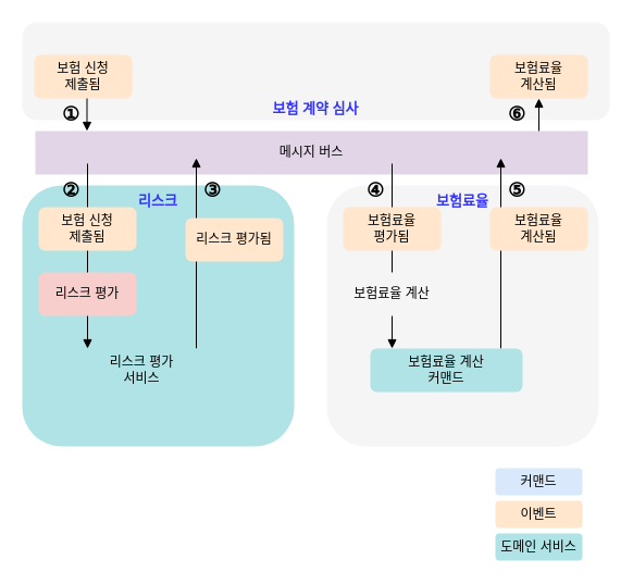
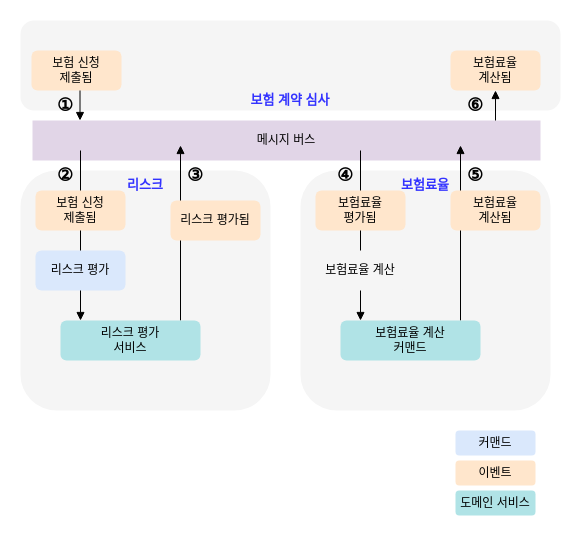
- <mxCell id="12" value="리스크 평가" style="rounded=1;whiteSpace=wrap;html=1;fillColor=#f8cecc;strokeColor=none;" parent="1" vertex="1"><mxGeometry x="35" y="250" width="90" height="40" as="geometry" /></mxCell>
+ <mxCell id="12" value="리스크 평가" style="rounded=1;whiteSpace=wrap;html=1;fillColor=#dae8fc;strokeColor=none;" parent="1" vertex="1"><mxGeometry x="35" y="250" width="90" height="40" as="geometry" /></mxCell>
- <mxCell id="3" value="리스크" style="rounded=1;whiteSpace=wrap;html=1;fillColor=#b0e3e6;fontColor=#3333FF;strokeColor=none;fontStyle=1;verticalAlign=top;fontSize=13;" parent="1" vertex="1"><mxGeometry x="20" y="170" width="250" height="240" as="geometry" /></mxCell>
+ <mxCell id="3" value="리스크" style="rounded=1;whiteSpace=wrap;html=1;fillColor=#f5f5f5;fontColor=#3333FF;strokeColor=none;fontStyle=1;verticalAlign=top;fontSize=13;" parent="1" vertex="1"><mxGeometry x="20" y="170" width="250" height="240" as="geometry" /></mxCell>
